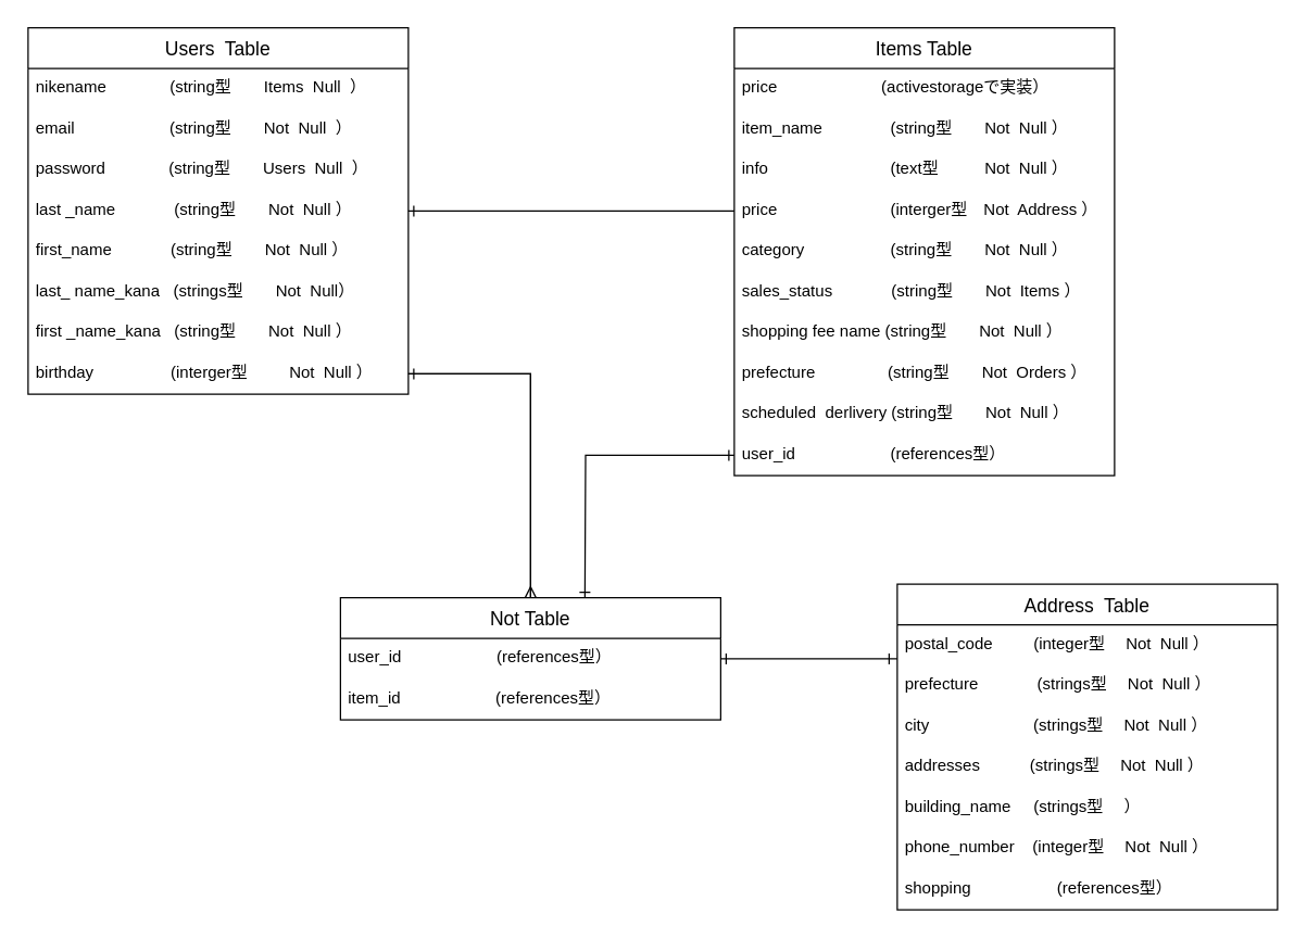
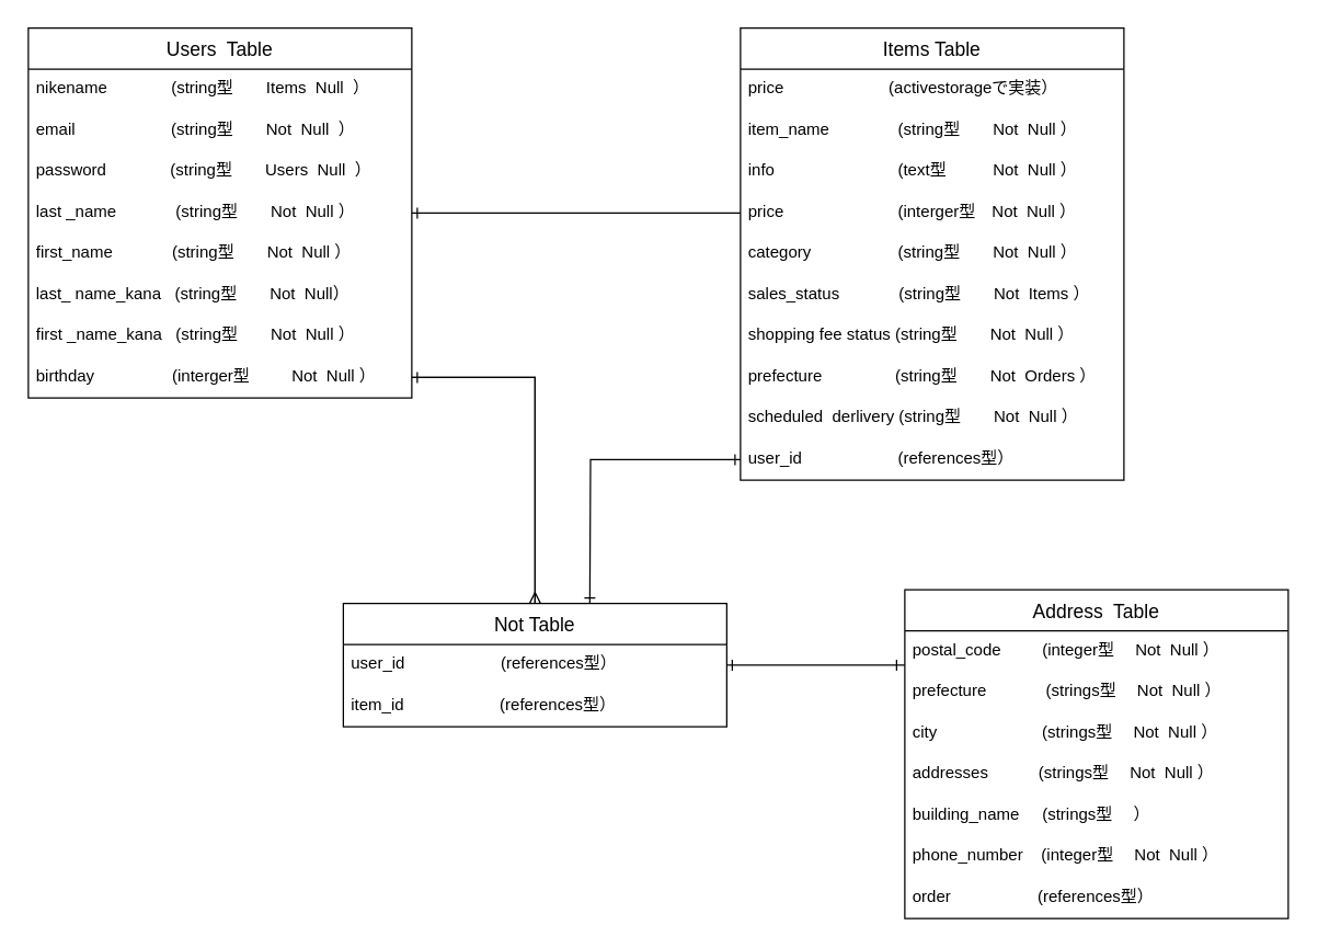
- <mxCell id="15" value="price                         (interger型　Not  Address ）" style="text;strokeColor=none;fillColor=none;spacingLeft=4;spacingRight=4;overflow=hidden;rotatable=0;points=[[0,0.5],[1,0.5]];portConstraint=eastwest;fontSize=12;" parent="11" vertex="1"><mxGeometry y="120" width="280" height="30" as="geometry" /></mxCell>
+ <mxCell id="15" value="price                         (interger型　Not  Null ）" style="text;strokeColor=none;fillColor=none;spacingLeft=4;spacingRight=4;overflow=hidden;rotatable=0;points=[[0,0.5],[1,0.5]];portConstraint=eastwest;fontSize=12;" parent="11" vertex="1"><mxGeometry y="120" width="280" height="30" as="geometry" /></mxCell>
- <mxCell id="8" value="last_ name_kana   (strings型　　Not  Null）" style="text;strokeColor=none;fillColor=none;spacingLeft=4;spacingRight=4;overflow=hidden;rotatable=0;points=[[0,0.5],[1,0.5]];portConstraint=eastwest;fontSize=12;" parent="2" vertex="1"><mxGeometry y="180" width="280" height="30" as="geometry" /></mxCell>
+ <mxCell id="8" value="last_ name_kana   (string型　　Not  Null）" style="text;strokeColor=none;fillColor=none;spacingLeft=4;spacingRight=4;overflow=hidden;rotatable=0;points=[[0,0.5],[1,0.5]];portConstraint=eastwest;fontSize=12;" parent="2" vertex="1"><mxGeometry y="180" width="280" height="30" as="geometry" /></mxCell>
- <mxCell id="18" value="shopping fee name (string型　　Not  Null ）" style="text;strokeColor=none;fillColor=none;spacingLeft=4;spacingRight=4;overflow=hidden;rotatable=0;points=[[0,0.5],[1,0.5]];portConstraint=eastwest;fontSize=12;" parent="11" vertex="1"><mxGeometry y="210" width="280" height="30" as="geometry" /></mxCell>
+ <mxCell id="18" value="shopping fee status (string型　　Not  Null ）" style="text;strokeColor=none;fillColor=none;spacingLeft=4;spacingRight=4;overflow=hidden;rotatable=0;points=[[0,0.5],[1,0.5]];portConstraint=eastwest;fontSize=12;" parent="11" vertex="1"><mxGeometry y="210" width="280" height="30" as="geometry" /></mxCell>
- <mxCell id="34" value="shopping                   (references型）" style="text;strokeColor=none;fillColor=none;spacingLeft=4;spacingRight=4;overflow=hidden;rotatable=0;points=[[0,0.5],[1,0.5]];portConstraint=eastwest;fontSize=12;" vertex="1" parent="27"><mxGeometry y="210" width="280" height="30" as="geometry" /></mxCell>
+ <mxCell id="34" value="order                   (references型）" style="text;strokeColor=none;fillColor=none;spacingLeft=4;spacingRight=4;overflow=hidden;rotatable=0;points=[[0,0.5],[1,0.5]];portConstraint=eastwest;fontSize=12;" vertex="1" parent="27"><mxGeometry y="210" width="280" height="30" as="geometry" /></mxCell>
